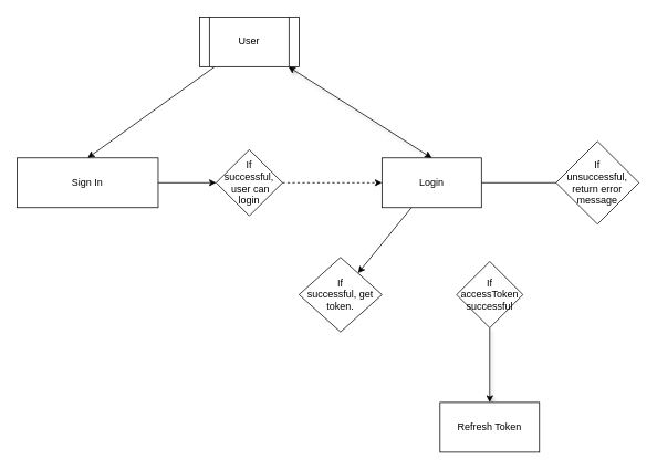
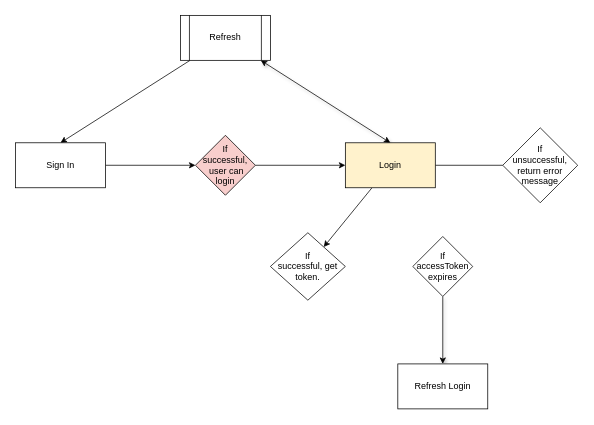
- <mxCell id="4" value="User" style="shape=process;whiteSpace=wrap;html=1;backgroundOutline=1;" parent="1" vertex="1"><mxGeometry x="240" width="120" height="60" as="geometry" y="20" /></mxCell>
+ <mxCell id="4" value="Refresh" style="shape=process;whiteSpace=wrap;html=1;backgroundOutline=1;" parent="1" vertex="1"><mxGeometry x="240" width="120" height="60" as="geometry" y="20" /></mxCell>
- <mxCell id="14" value="Sign In" style="whiteSpace=wrap;html=1;" vertex="1" parent="1"><mxGeometry x="20" y="190" width="170" height="60" as="geometry" /></mxCell>
+ <mxCell id="14" value="Sign In" style="whiteSpace=wrap;html=1;" vertex="1" parent="1"><mxGeometry x="20" y="190" width="120" height="60" as="geometry" /></mxCell>
- <mxCell id="16" value="If &lt;br&gt;successful,&lt;br&gt;&amp;nbsp;user can&lt;br&gt;login" style="rhombus;whiteSpace=wrap;html=1;" vertex="1" parent="1"><mxGeometry x="260" y="180" width="80" height="80" as="geometry" /></mxCell>
+ <mxCell id="16" value="If &lt;br&gt;successful,&lt;br&gt;&amp;nbsp;user can&lt;br&gt;login" style="rhombus;whiteSpace=wrap;html=1;fillColor=#f8cecc;" vertex="1" parent="1"><mxGeometry x="260" y="180" width="80" height="80" as="geometry" /></mxCell>
- <mxCell id="15" style="edgeStyle=none;html=1;entryX=0;entryY=0.5;entryDx=0;entryDy=0;dashed=1;" edge="1" parent="1" source="16" target="7"><mxGeometry relative="1" as="geometry" /></mxCell>
+ <mxCell id="15" style="edgeStyle=none;html=1;entryX=0;entryY=0.5;entryDx=0;entryDy=0;" edge="1" parent="1" source="16" target="7"><mxGeometry relative="1" as="geometry" /></mxCell>
- <mxCell id="7" value="Login" style="whiteSpace=wrap;html=1;strokeColor=default;" parent="1" vertex="1"><mxGeometry x="460" y="190" width="120" height="60" as="geometry" /></mxCell>
+ <mxCell id="7" value="Login" style="whiteSpace=wrap;html=1;strokeColor=default;fillColor=#fff2cc;" parent="1" vertex="1"><mxGeometry x="460" y="190" width="120" height="60" as="geometry" /></mxCell>
- <mxCell id="11" value="If accessToken successful" style="rhombus;whiteSpace=wrap;html=1;" parent="1" vertex="1"><mxGeometry x="550" y="315" width="80" height="80" as="geometry" /></mxCell>
+ <mxCell id="11" value="If accessToken expires" style="rhombus;whiteSpace=wrap;html=1;" parent="1" vertex="1"><mxGeometry x="550" y="315" width="80" height="80" as="geometry" /></mxCell>
- <mxCell id="12" value="Refresh Token" style="whiteSpace=wrap;html=1;" parent="1" vertex="1"><mxGeometry x="530" y="485" width="120" height="60" as="geometry" /></mxCell>
+ <mxCell id="12" value="Refresh Login" style="whiteSpace=wrap;html=1;" parent="1" vertex="1"><mxGeometry x="530" y="485" width="120" height="60" as="geometry" /></mxCell>
